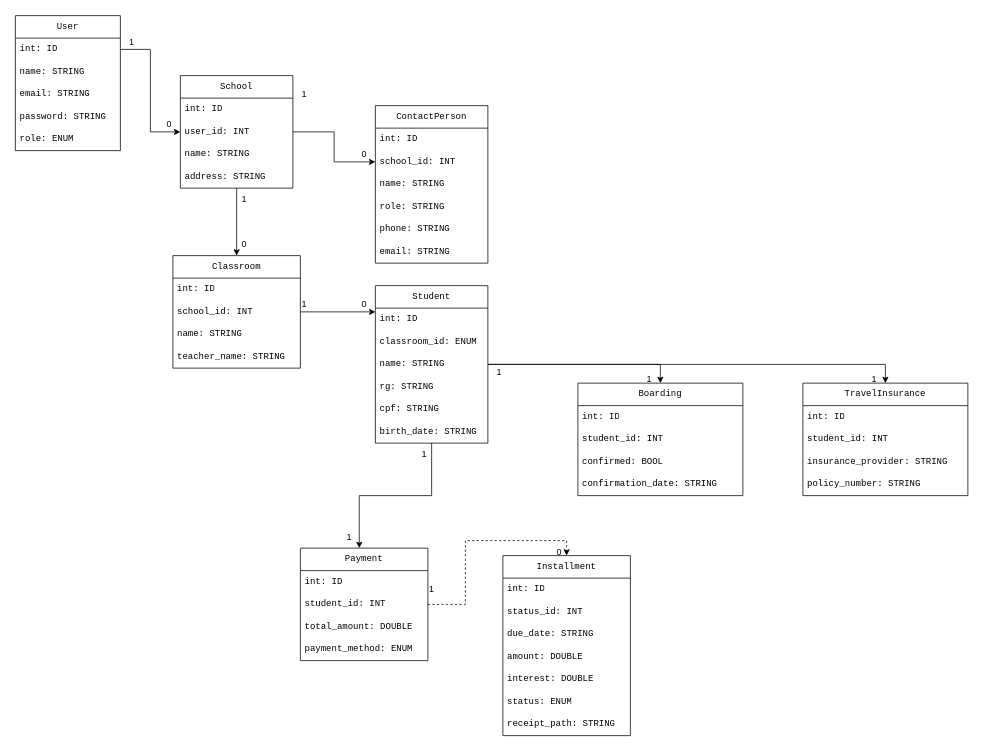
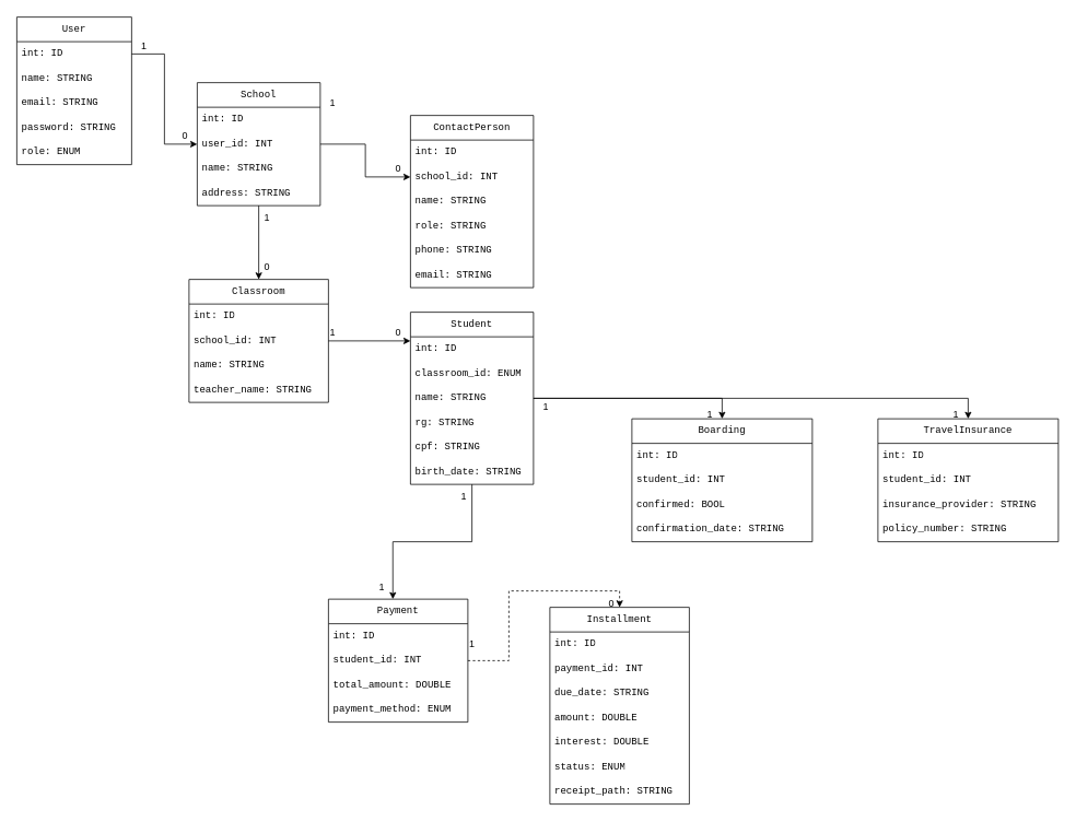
- <mxCell id="61" value="status_id: INT" style="text;strokeColor=none;fillColor=none;align=left;verticalAlign=middle;spacingLeft=4;spacingRight=4;overflow=hidden;points=[[0,0.5],[1,0.5]];portConstraint=eastwest;rotatable=0;whiteSpace=wrap;html=1;fontFamily=Courier New;" parent="59" vertex="1"><mxGeometry y="60" width="170" height="30" as="geometry" /></mxCell>
+ <mxCell id="61" value="payment_id: INT" style="text;strokeColor=none;fillColor=none;align=left;verticalAlign=middle;spacingLeft=4;spacingRight=4;overflow=hidden;points=[[0,0.5],[1,0.5]];portConstraint=eastwest;rotatable=0;whiteSpace=wrap;html=1;fontFamily=Courier New;" parent="59" vertex="1"><mxGeometry y="60" width="170" height="30" as="geometry" /></mxCell>
